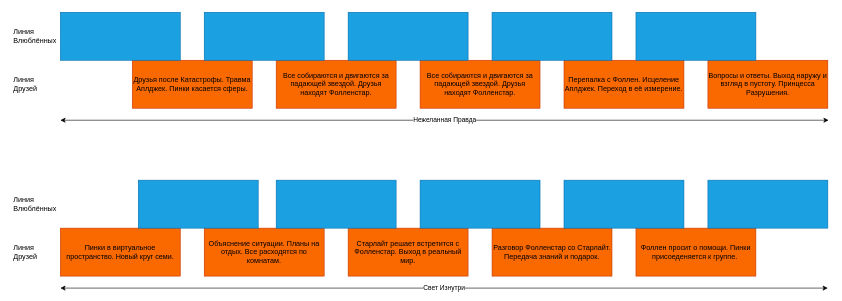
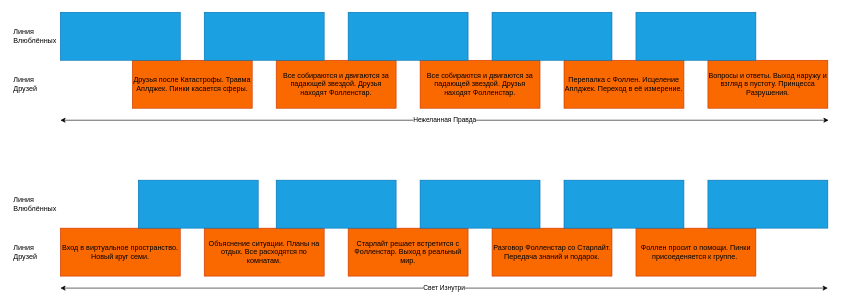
- <mxCell id="15" value="Пинки в виртуальное пространство. Новый круг семи." style="rounded=0;whiteSpace=wrap;html=1;fillColor=#fa6800;fontColor=#000000;strokeColor=#C73500;" vertex="1" parent="1"><mxGeometry x="100" y="380" width="200" height="80" as="geometry" /></mxCell>
+ <mxCell id="15" value="Вход в виртуальное пространство. Новый круг семи." style="rounded=0;whiteSpace=wrap;html=1;fillColor=#fa6800;fontColor=#000000;strokeColor=#C73500;" vertex="1" parent="1"><mxGeometry x="100" y="380" width="200" height="80" as="geometry" /></mxCell>
